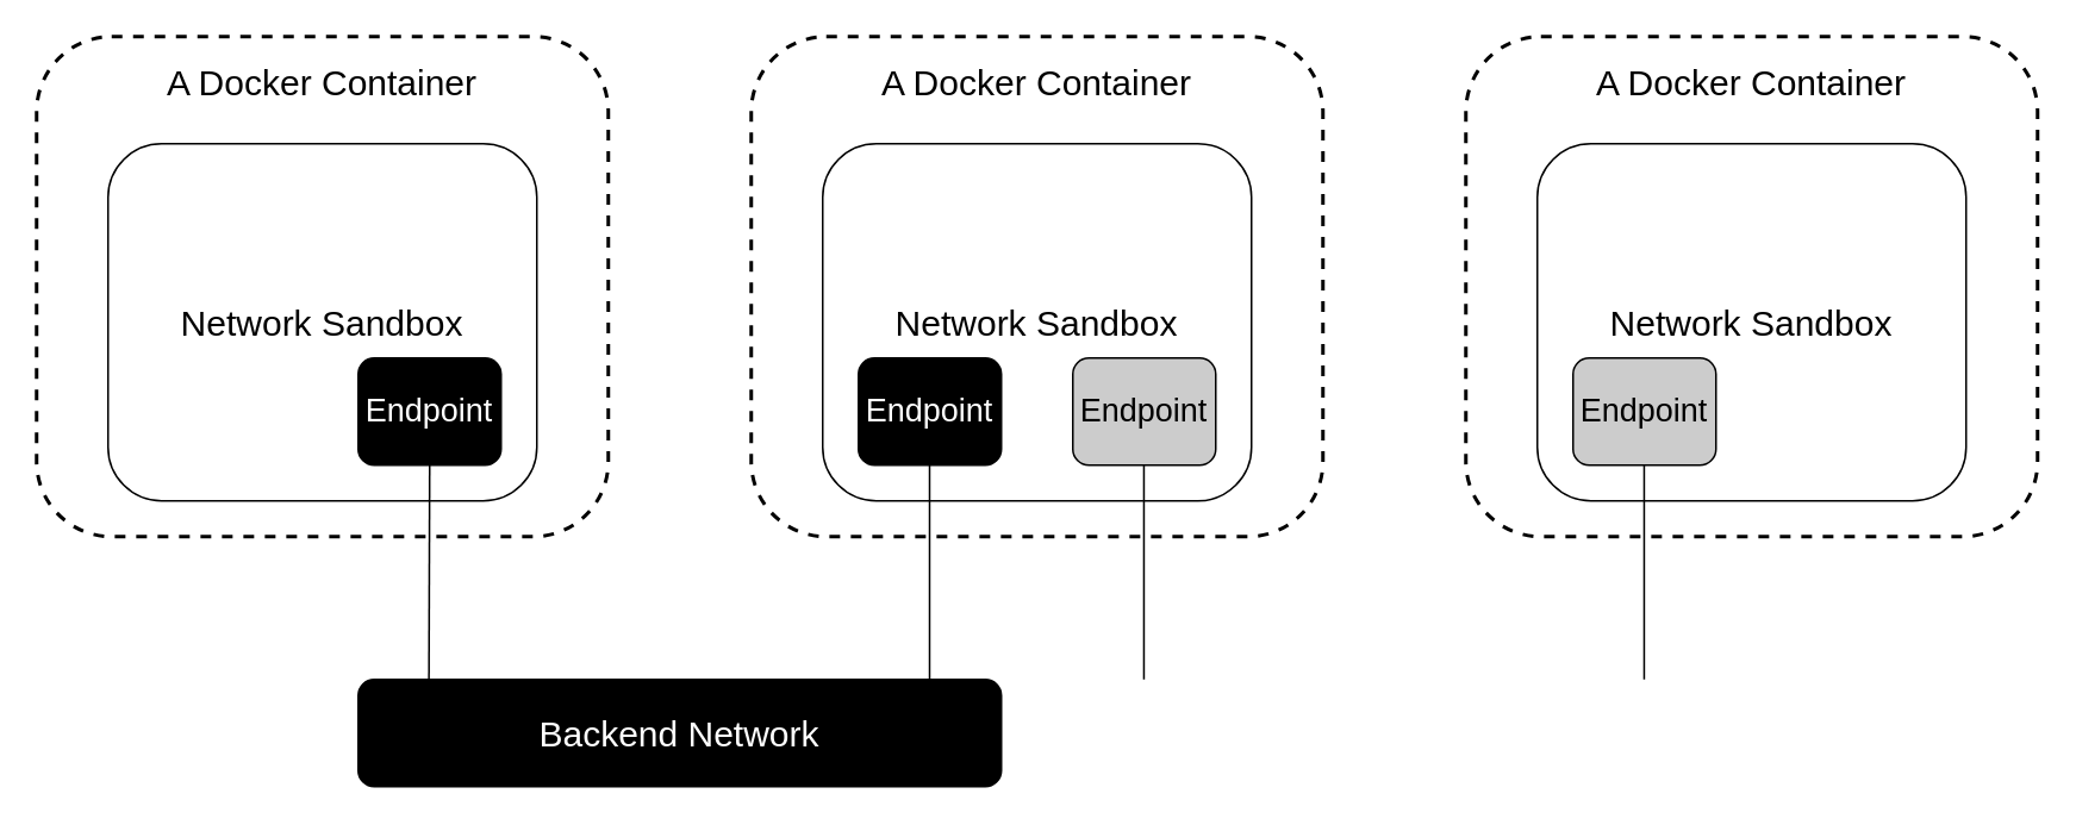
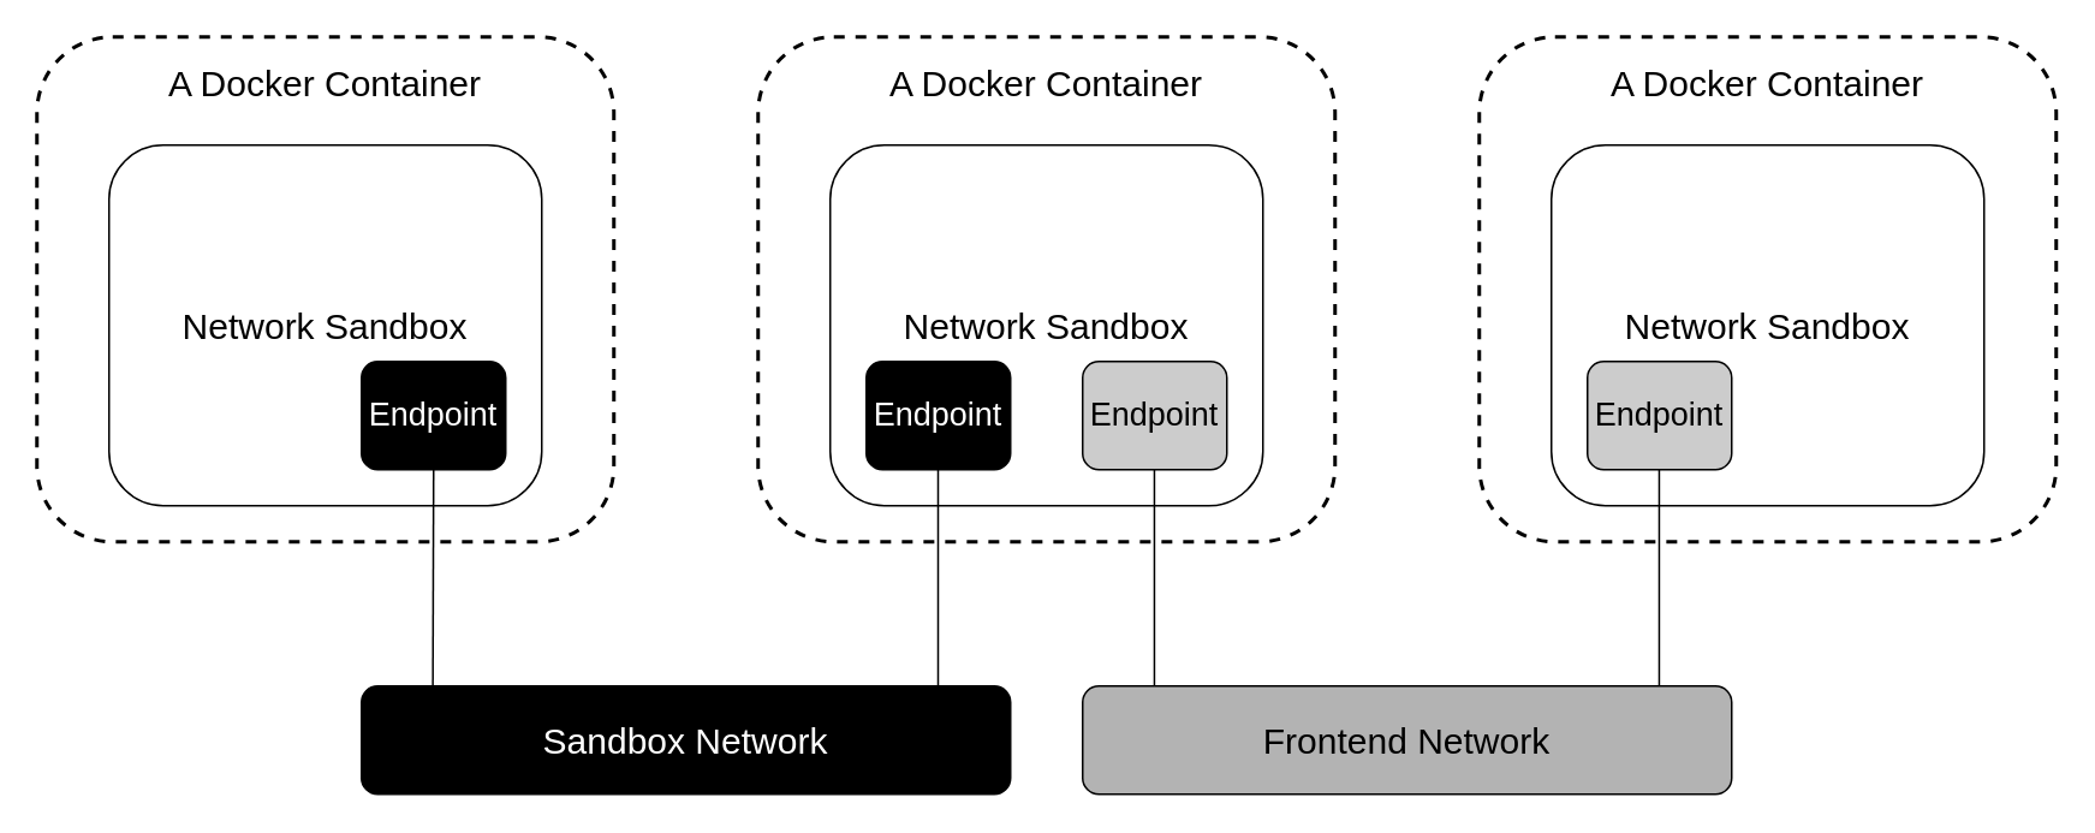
- <mxCell id="16" value="&lt;font color=&quot;#ffffff&quot; style=&quot;font-size: 20px;&quot;&gt;Backend Network&lt;/font&gt;" style="rounded=1;whiteSpace=wrap;html=1;fillColor=#000000;fontSize=20;" vertex="1" parent="2"><mxGeometry x="180" y="360" width="360" height="60" as="geometry" /></mxCell>
+ <mxCell id="16" value="&lt;font color=&quot;#ffffff&quot; style=&quot;font-size: 20px;&quot;&gt;Sandbox Network&lt;/font&gt;" style="rounded=1;whiteSpace=wrap;html=1;fillColor=#000000;fontSize=20;" vertex="1" parent="2"><mxGeometry x="180" y="360" width="360" height="60" as="geometry" /></mxCell>
+ <mxCell id="17" value="Frontend Network" style="rounded=1;whiteSpace=wrap;html=1;fontSize=20;fillColor=#B3B3B3;" vertex="1" parent="2"><mxGeometry x="580" y="360" width="360" height="60" as="geometry" /></mxCell>
